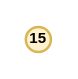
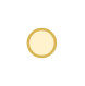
- <mxCell id="4" value="15" style="text;html=1;strokeColor=none;fillColor=none;align=center;verticalAlign=middle;whiteSpace=wrap;rounded=0;fontStyle=1" parent="2" vertex="1"><mxGeometry width="20" height="20" as="geometry" /></mxCell>
